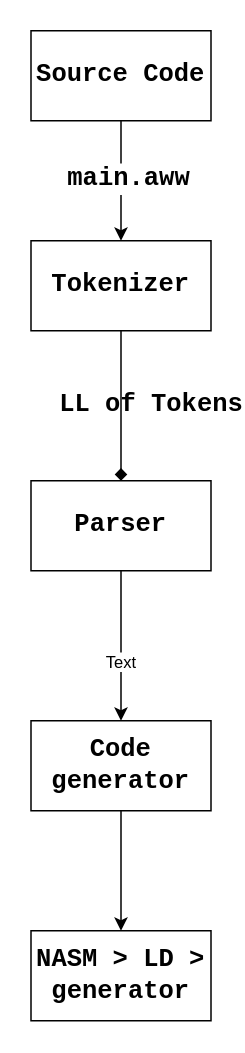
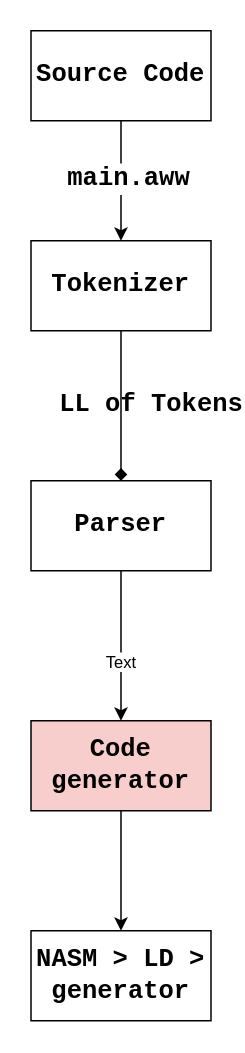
- <mxCell id="10" value="Code generator" style="whiteSpace=wrap;html=1;rounded=0;labelBackgroundColor=none;fontFamily=Courier New;fontStyle=1;fontSize=17;" parent="1" vertex="1"><mxGeometry x="20" y="480" width="120" height="60" as="geometry" /></mxCell>
+ <mxCell id="10" value="Code generator" style="whiteSpace=wrap;html=1;rounded=0;labelBackgroundColor=none;fontFamily=Courier New;fontStyle=1;fontSize=17;fillColor=#f8cecc;" parent="1" vertex="1"><mxGeometry x="20" y="480" width="120" height="60" as="geometry" /></mxCell>
